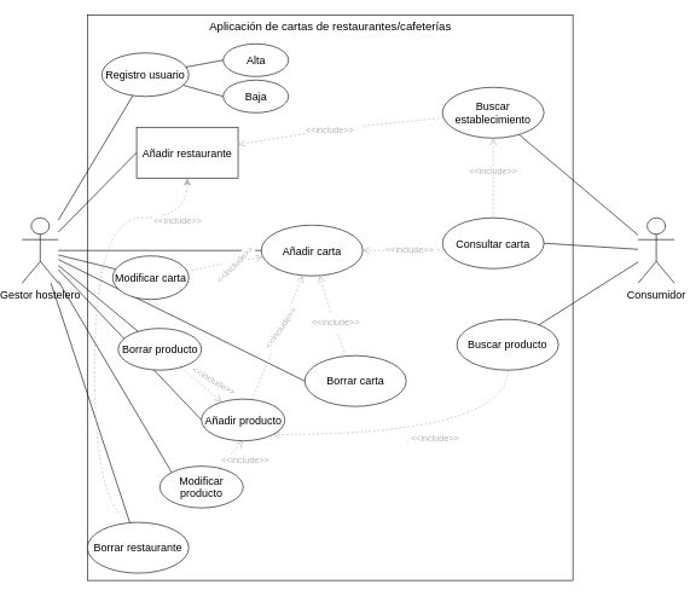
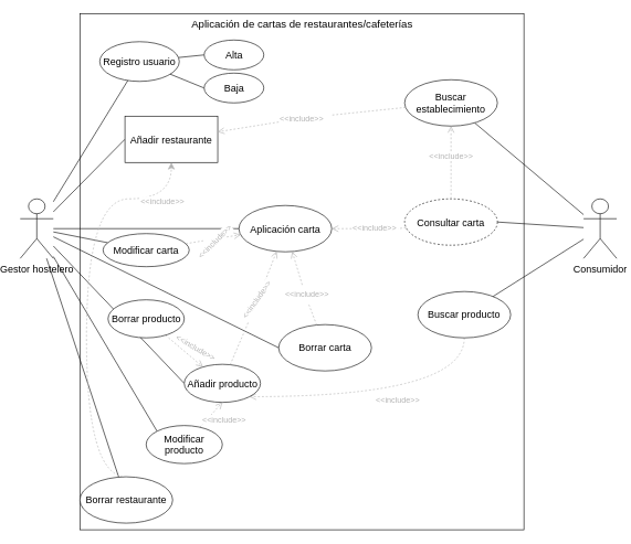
- <mxCell id="19" value="Registro usuario" style="ellipse;whiteSpace=wrap;html=1;fontSize=15;aspect=fixed;" vertex="1" parent="1"><mxGeometry x="130" y="72.5" width="120" height="60" as="geometry" /></mxCell>
+ <mxCell id="19" value="Registro usuario" style="ellipse;whiteSpace=wrap;html=1;fontSize=15;aspect=fixed;" vertex="1" parent="1"><mxGeometry x="140" y="62.5" width="120" height="60" as="geometry" /></mxCell>
- <mxCell id="26" value="&lt;font style=&quot;font-size: 15px;&quot;&gt;Consultar carta&lt;/font&gt;" style="ellipse;whiteSpace=wrap;html=1;" vertex="1" parent="1"><mxGeometry x="600" y="300" width="140" height="70" as="geometry" /></mxCell>
+ <mxCell id="26" value="&lt;font style=&quot;font-size: 15px;&quot;&gt;Consultar carta&lt;/font&gt;" style="ellipse;whiteSpace=wrap;html=1;dashed=1;" vertex="1" parent="1"><mxGeometry x="600" y="300" width="140" height="70" as="geometry" /></mxCell>
- <mxCell id="31" value="Añadir carta" style="ellipse;whiteSpace=wrap;html=1;fontSize=15;" vertex="1" parent="1"><mxGeometry x="350" y="310" width="140" height="70" as="geometry" /></mxCell>
+ <mxCell id="31" value="Aplicación carta" style="ellipse;whiteSpace=wrap;html=1;fontSize=15;" vertex="1" parent="1"><mxGeometry x="350" y="310" width="140" height="70" as="geometry" /></mxCell>
- <mxCell id="53" value="Modificar carta" style="ellipse;whiteSpace=wrap;html=1;fontSize=15;" vertex="1" parent="1"><mxGeometry x="145" y="352.5" width="105" height="60" as="geometry" /></mxCell>
+ <mxCell id="53" value="Modificar carta" style="ellipse;whiteSpace=wrap;html=1;fontSize=15;" vertex="1" parent="1"><mxGeometry x="145" y="352.5" width="130" height="50" as="geometry" /></mxCell>
- <mxCell id="11" style="edgeStyle=none;rounded=0;orthogonalLoop=1;jettySize=auto;html=1;fontSize=12;endArrow=none;endFill=0;" edge="1" parent="1" source="12" target="54"><mxGeometry relative="1" as="geometry" /></mxCell>
